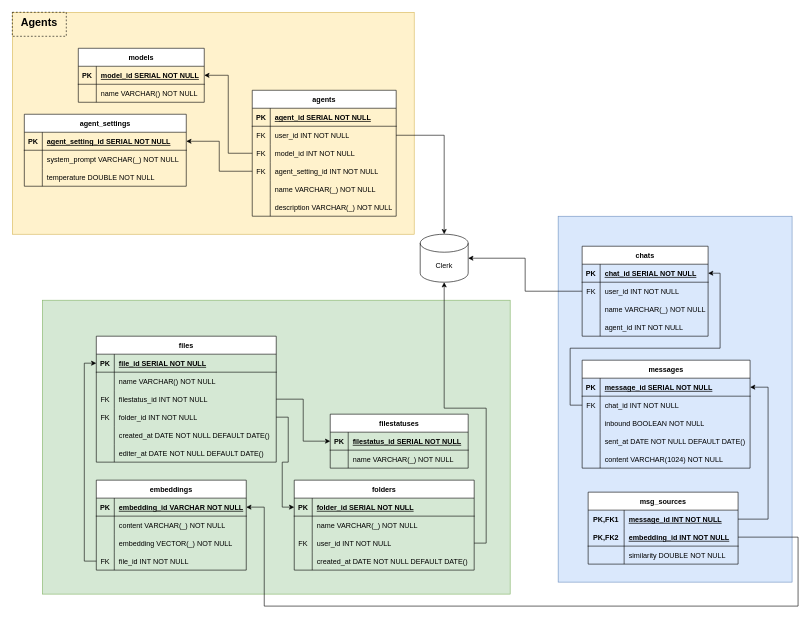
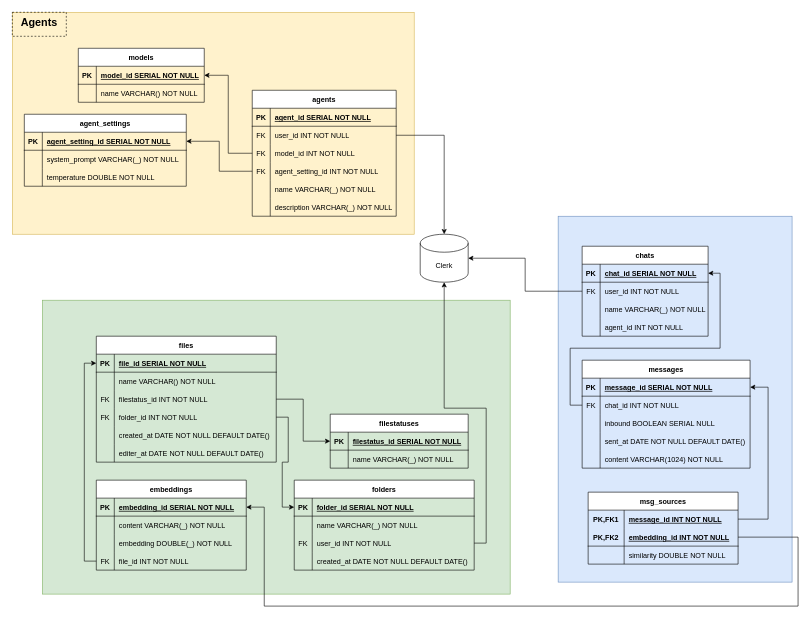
- <mxCell id="14" value="inbound BOOLEAN NOT NULL" style="shape=partialRectangle;connectable=0;fillColor=none;top=0;left=0;bottom=0;right=0;align=left;spacingLeft=6;overflow=hidden;" parent="12" vertex="1"><mxGeometry x="30" width="250" height="30" as="geometry"><mxRectangle width="250" height="30" as="alternateBounds" /></mxGeometry></mxCell>
+ <mxCell id="14" value="inbound BOOLEAN SERIAL NULL" style="shape=partialRectangle;connectable=0;fillColor=none;top=0;left=0;bottom=0;right=0;align=left;spacingLeft=6;overflow=hidden;" parent="12" vertex="1"><mxGeometry x="30" width="250" height="30" as="geometry"><mxRectangle width="250" height="30" as="alternateBounds" /></mxGeometry></mxCell>
- <mxCell id="24" value="embedding_id VARCHAR NOT NULL" style="shape=partialRectangle;connectable=0;fillColor=none;top=0;left=0;bottom=0;right=0;align=left;spacingLeft=6;fontStyle=5;overflow=hidden;" parent="22" vertex="1"><mxGeometry x="30" width="220" height="30" as="geometry"><mxRectangle width="220" height="30" as="alternateBounds" /></mxGeometry></mxCell>
+ <mxCell id="24" value="embedding_id SERIAL NOT NULL" style="shape=partialRectangle;connectable=0;fillColor=none;top=0;left=0;bottom=0;right=0;align=left;spacingLeft=6;fontStyle=5;overflow=hidden;" parent="22" vertex="1"><mxGeometry x="30" width="220" height="30" as="geometry"><mxRectangle width="220" height="30" as="alternateBounds" /></mxGeometry></mxCell>
- <mxCell id="30" value="embedding VECTOR(_) NOT NULL" style="shape=partialRectangle;connectable=0;fillColor=none;top=0;left=0;bottom=0;right=0;align=left;spacingLeft=6;overflow=hidden;" parent="28" vertex="1"><mxGeometry x="30" width="220" height="30" as="geometry"><mxRectangle width="220" height="30" as="alternateBounds" /></mxGeometry></mxCell>
+ <mxCell id="30" value="embedding DOUBLE(_) NOT NULL" style="shape=partialRectangle;connectable=0;fillColor=none;top=0;left=0;bottom=0;right=0;align=left;spacingLeft=6;overflow=hidden;" parent="28" vertex="1"><mxGeometry x="30" width="220" height="30" as="geometry"><mxRectangle width="220" height="30" as="alternateBounds" /></mxGeometry></mxCell>
